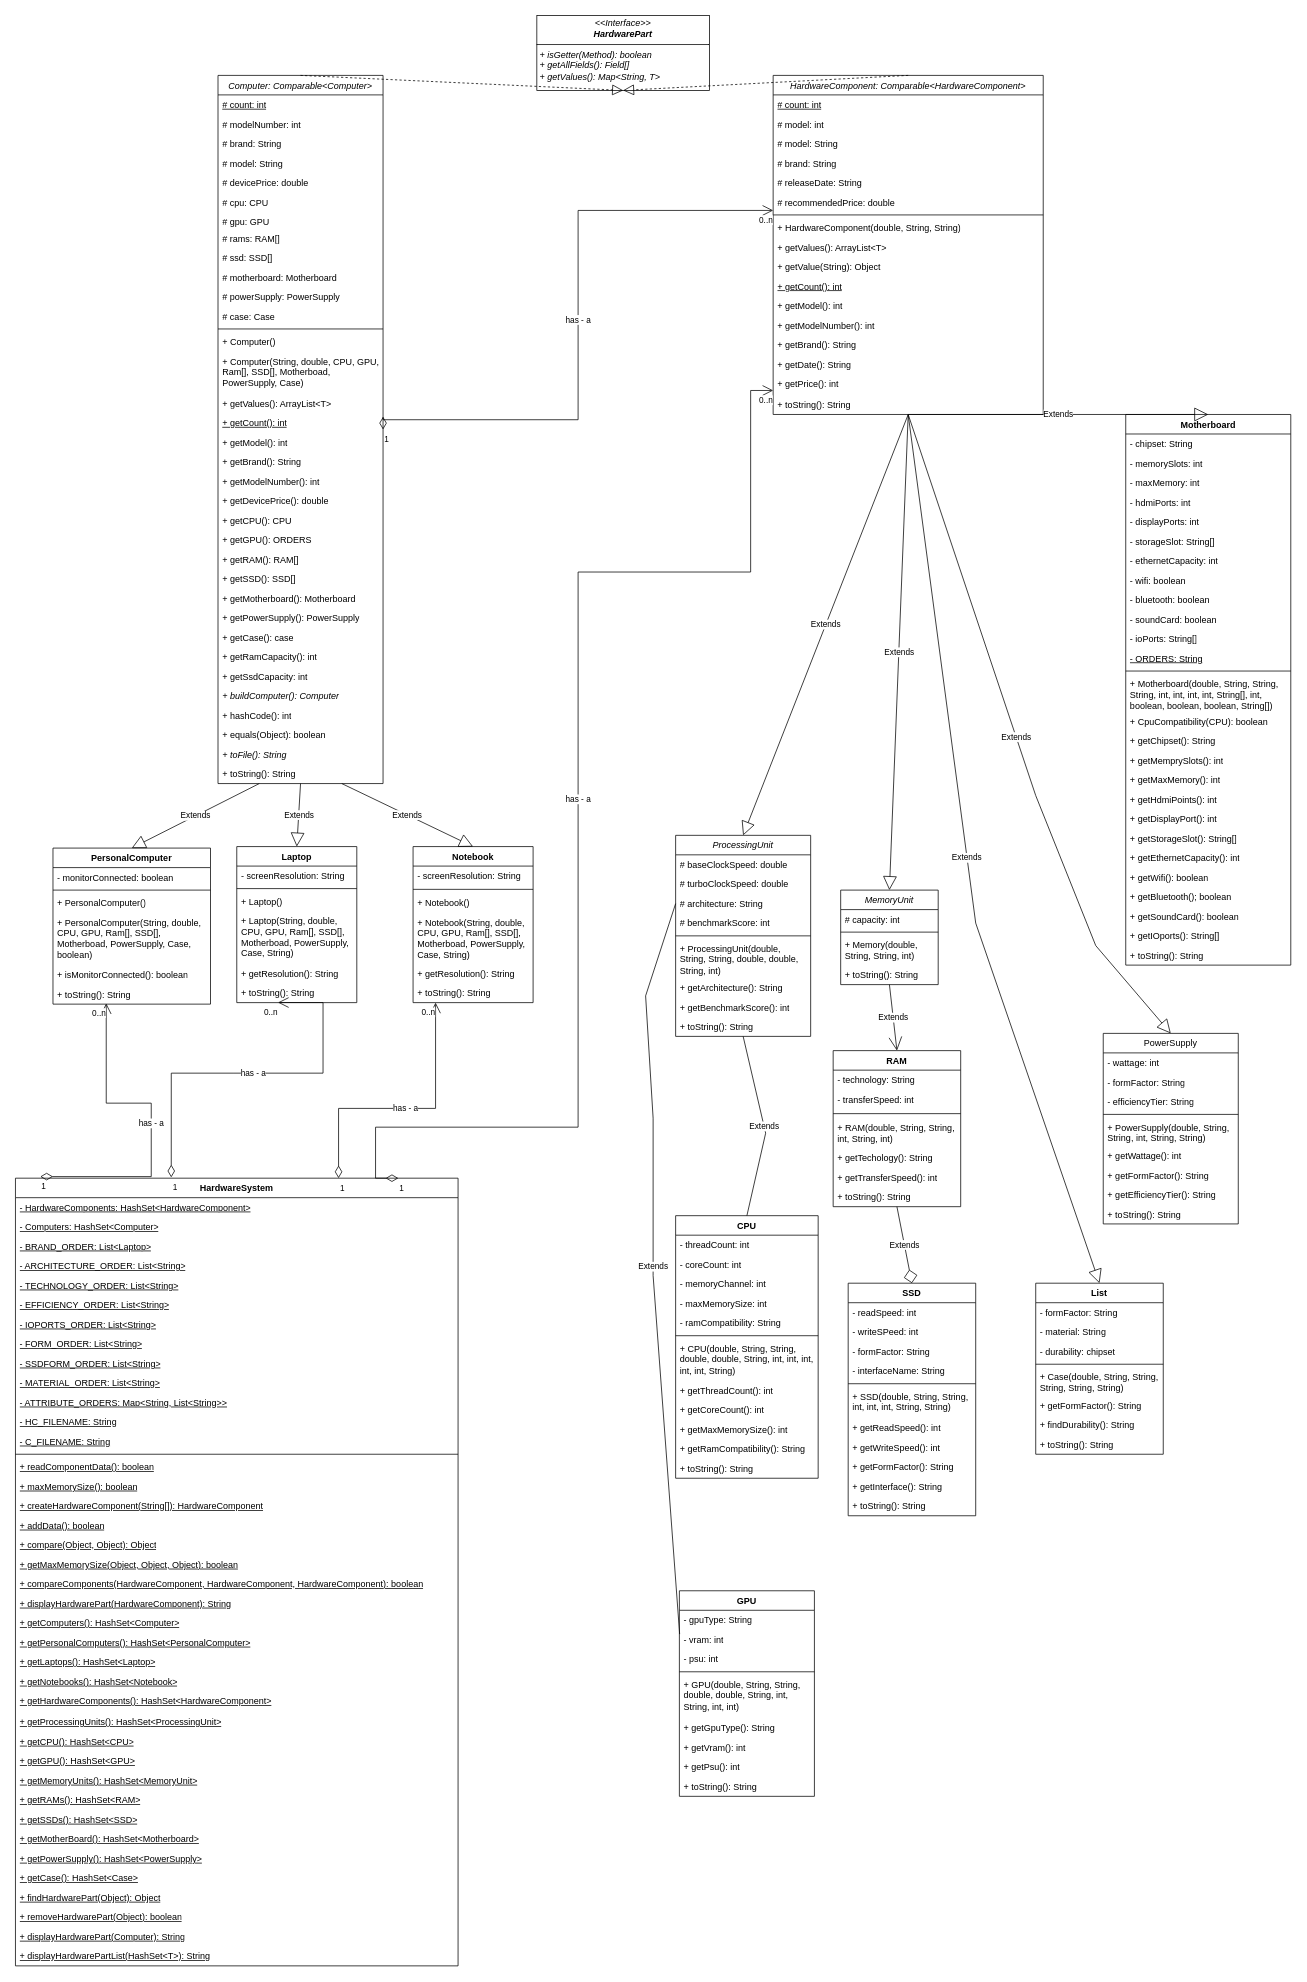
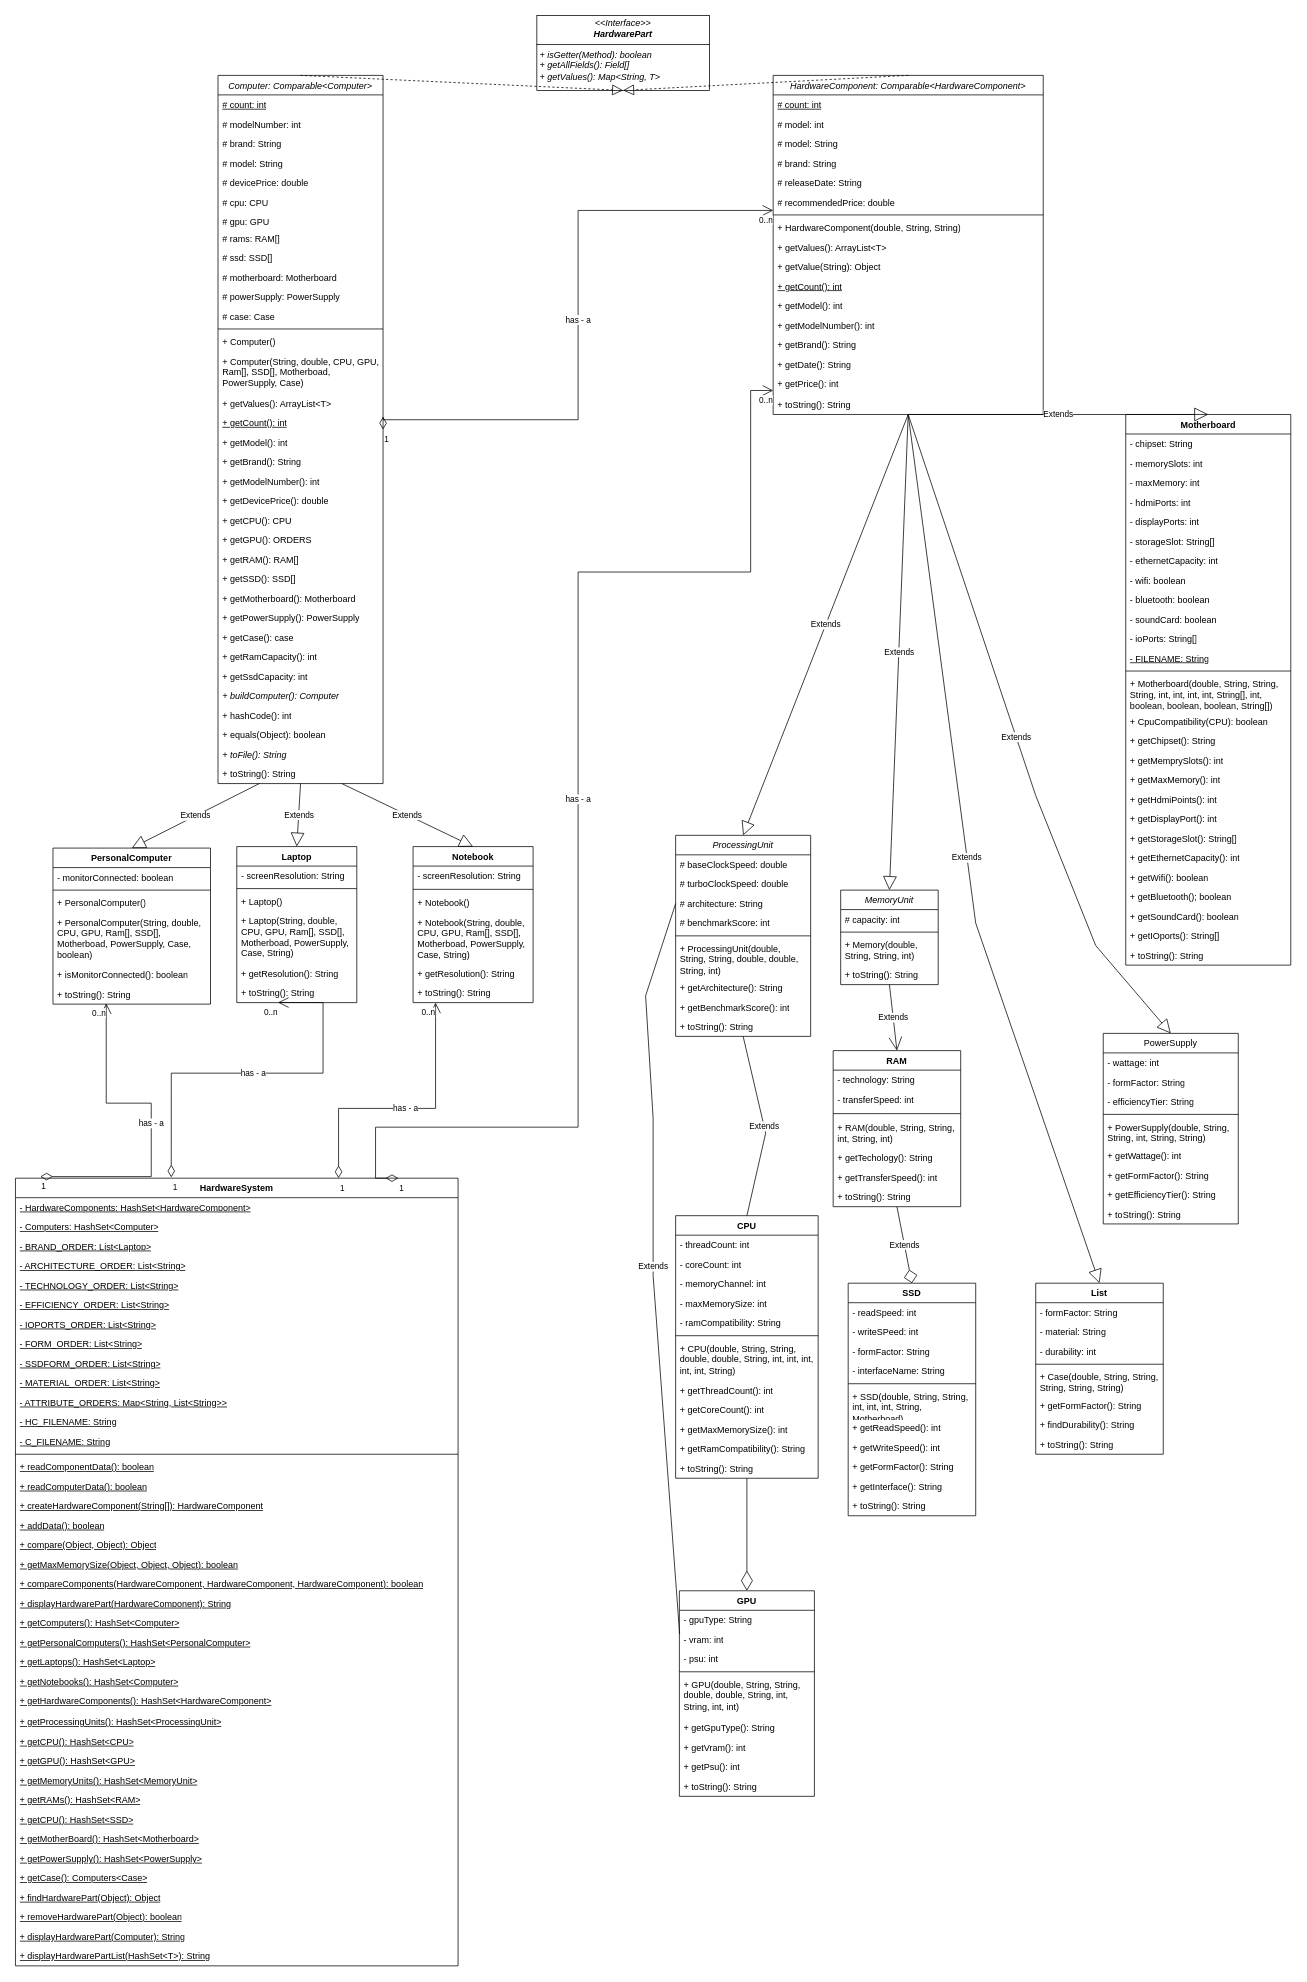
- <mxCell id="116" value="&lt;u&gt;- ORDERS: String&lt;/u&gt;" style="text;strokeColor=none;fillColor=none;align=left;verticalAlign=top;spacingLeft=4;spacingRight=4;overflow=hidden;rotatable=0;points=[[0,0.5],[1,0.5]];portConstraint=eastwest;whiteSpace=wrap;html=1;" parent="104" vertex="1"><mxGeometry y="312" width="220" height="26" as="geometry" /></mxCell>
+ <mxCell id="116" value="&lt;u&gt;- FILENAME: String&lt;/u&gt;" style="text;strokeColor=none;fillColor=none;align=left;verticalAlign=top;spacingLeft=4;spacingRight=4;overflow=hidden;rotatable=0;points=[[0,0.5],[1,0.5]];portConstraint=eastwest;whiteSpace=wrap;html=1;" parent="104" vertex="1"><mxGeometry y="312" width="220" height="26" as="geometry" /></mxCell>
- <mxCell id="163" value="- durability: chipset" style="text;strokeColor=none;fillColor=none;align=left;verticalAlign=top;spacingLeft=4;spacingRight=4;overflow=hidden;rotatable=0;points=[[0,0.5],[1,0.5]];portConstraint=eastwest;whiteSpace=wrap;html=1;" parent="160" vertex="1"><mxGeometry y="78" width="170" height="26" as="geometry" /></mxCell>
+ <mxCell id="163" value="- durability: int" style="text;strokeColor=none;fillColor=none;align=left;verticalAlign=top;spacingLeft=4;spacingRight=4;overflow=hidden;rotatable=0;points=[[0,0.5],[1,0.5]];portConstraint=eastwest;whiteSpace=wrap;html=1;" parent="160" vertex="1"><mxGeometry y="78" width="170" height="26" as="geometry" /></mxCell>
- <mxCell id="93" value="+ SSD(double, String, String, int, int, int, String, String)" style="text;strokeColor=none;fillColor=none;align=left;verticalAlign=top;spacingLeft=4;spacingRight=4;overflow=hidden;rotatable=0;points=[[0,0.5],[1,0.5]];portConstraint=eastwest;whiteSpace=wrap;html=1;" parent="87" vertex="1"><mxGeometry y="138" width="170" height="42" as="geometry" /></mxCell>
+ <mxCell id="93" value="+ SSD(double, String, String, int, int, int, String, Motherboad)" style="text;strokeColor=none;fillColor=none;align=left;verticalAlign=top;spacingLeft=4;spacingRight=4;overflow=hidden;rotatable=0;points=[[0,0.5],[1,0.5]];portConstraint=eastwest;whiteSpace=wrap;html=1;" parent="87" vertex="1"><mxGeometry y="138" width="170" height="42" as="geometry" /></mxCell>
- <mxCell id="214" value="+ maxMemorySize(): boolean" style="text;strokeColor=none;fillColor=none;align=left;verticalAlign=top;spacingLeft=4;spacingRight=4;overflow=hidden;rotatable=0;points=[[0,0.5],[1,0.5]];portConstraint=eastwest;whiteSpace=wrap;html=1;fontStyle=4" parent="198" vertex="1"><mxGeometry y="398" width="590" height="26" as="geometry" /></mxCell>
+ <mxCell id="214" value="+ readComputerData(): boolean" style="text;strokeColor=none;fillColor=none;align=left;verticalAlign=top;spacingLeft=4;spacingRight=4;overflow=hidden;rotatable=0;points=[[0,0.5],[1,0.5]];portConstraint=eastwest;whiteSpace=wrap;html=1;fontStyle=4" parent="198" vertex="1"><mxGeometry y="398" width="590" height="26" as="geometry" /></mxCell>
+ <mxCell id="159" value="" style="endArrow=diamondThin;endFill=0;endSize=24;html=1;rounded=0;exitX=0.5;exitY=1;exitDx=0;exitDy=0;entryX=0.5;entryY=0;entryDx=0;entryDy=0;" parent="1" source="56" target="69" edge="1"><mxGeometry width="160" relative="1" as="geometry"><mxPoint x="830" y="1240" as="sourcePoint" /><mxPoint x="950" y="1230" as="targetPoint" /></mxGeometry></mxCell>
- <mxCell id="224" value="&lt;u&gt;+ getNotebooks(): HashSet&amp;lt;Notebook&amp;gt;&lt;/u&gt;" style="text;strokeColor=none;fillColor=none;align=left;verticalAlign=top;spacingLeft=4;spacingRight=4;overflow=hidden;rotatable=0;points=[[0,0.5],[1,0.5]];portConstraint=eastwest;whiteSpace=wrap;html=1;" parent="198" vertex="1"><mxGeometry y="658" width="590" height="26" as="geometry" /></mxCell>
+ <mxCell id="224" value="&lt;u&gt;+ getNotebooks(): HashSet&amp;lt;Computer&amp;gt;&lt;/u&gt;" style="text;strokeColor=none;fillColor=none;align=left;verticalAlign=top;spacingLeft=4;spacingRight=4;overflow=hidden;rotatable=0;points=[[0,0.5],[1,0.5]];portConstraint=eastwest;whiteSpace=wrap;html=1;" parent="198" vertex="1"><mxGeometry y="658" width="590" height="26" as="geometry" /></mxCell>
- <mxCell id="231" value="+ getSSDs(): HashSet&amp;lt;SSD&amp;gt;" style="text;strokeColor=none;fillColor=none;align=left;verticalAlign=top;spacingLeft=4;spacingRight=4;overflow=hidden;rotatable=0;points=[[0,0.5],[1,0.5]];portConstraint=eastwest;whiteSpace=wrap;html=1;fontStyle=4" parent="198" vertex="1"><mxGeometry y="842" width="590" height="26" as="geometry" /></mxCell>
+ <mxCell id="231" value="+ getCPU(): HashSet&amp;lt;SSD&amp;gt;" style="text;strokeColor=none;fillColor=none;align=left;verticalAlign=top;spacingLeft=4;spacingRight=4;overflow=hidden;rotatable=0;points=[[0,0.5],[1,0.5]];portConstraint=eastwest;whiteSpace=wrap;html=1;fontStyle=4" parent="198" vertex="1"><mxGeometry y="842" width="590" height="26" as="geometry" /></mxCell>
- <mxCell id="234" value="+ getCase(): HashSet&amp;lt;Case&amp;gt;" style="text;strokeColor=none;fillColor=none;align=left;verticalAlign=top;spacingLeft=4;spacingRight=4;overflow=hidden;rotatable=0;points=[[0,0.5],[1,0.5]];portConstraint=eastwest;whiteSpace=wrap;html=1;fontStyle=4" parent="198" vertex="1"><mxGeometry y="920" width="590" height="26" as="geometry" /></mxCell>
+ <mxCell id="234" value="+ getCase(): Computers&amp;lt;Case&amp;gt;" style="text;strokeColor=none;fillColor=none;align=left;verticalAlign=top;spacingLeft=4;spacingRight=4;overflow=hidden;rotatable=0;points=[[0,0.5],[1,0.5]];portConstraint=eastwest;whiteSpace=wrap;html=1;fontStyle=4" parent="198" vertex="1"><mxGeometry y="920" width="590" height="26" as="geometry" /></mxCell>
